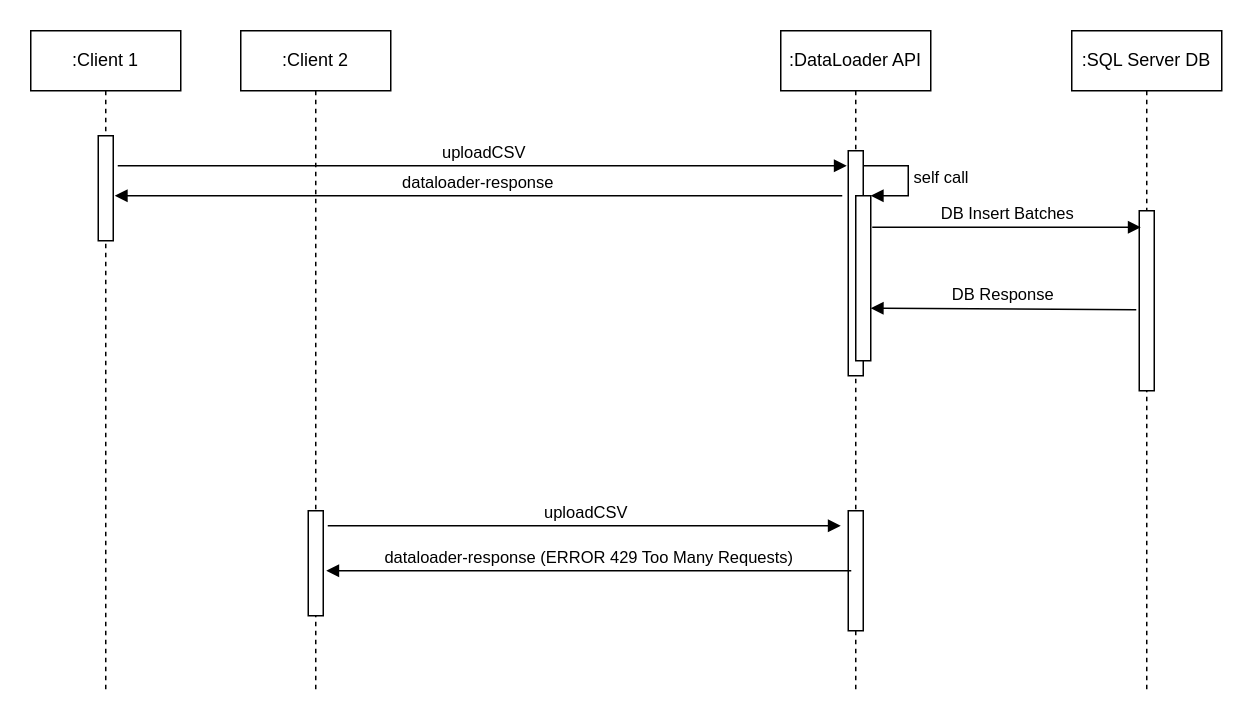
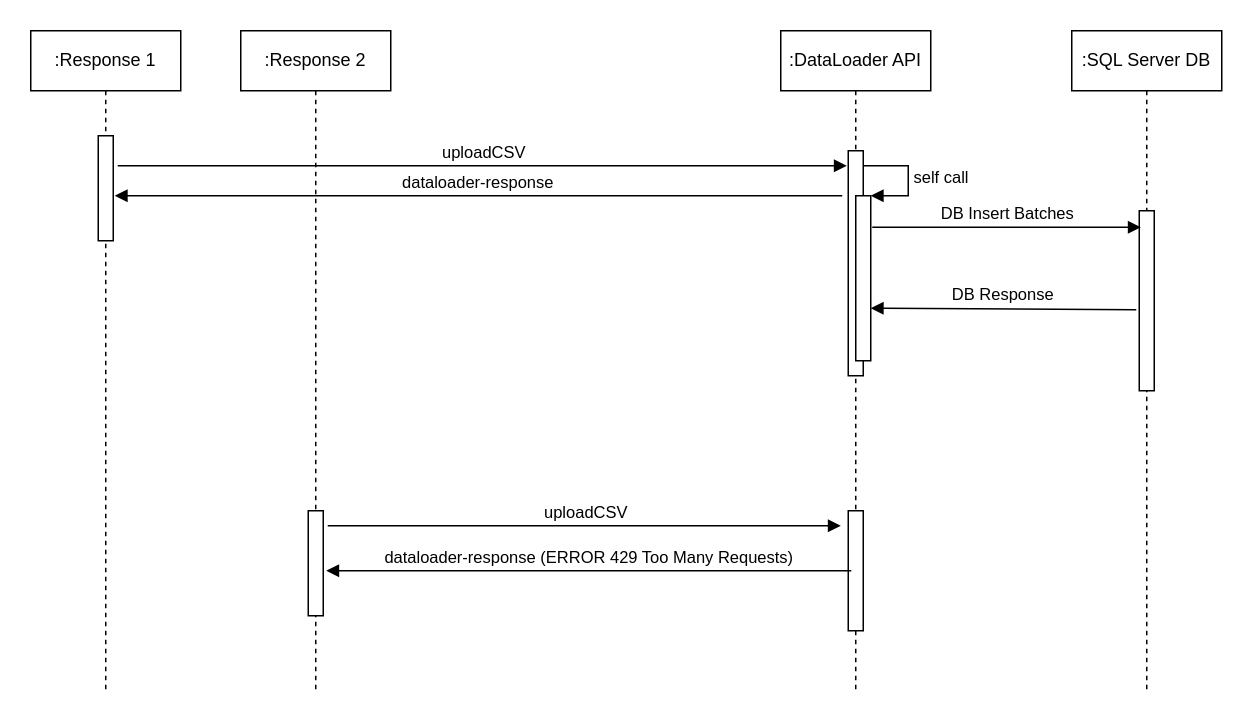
- <mxCell id="2" value=":Client 1" style="shape=umlLifeline;perimeter=lifelinePerimeter;whiteSpace=wrap;html=1;container=1;collapsible=0;recursiveResize=0;outlineConnect=0;" parent="1" vertex="1"><mxGeometry x="20" y="20" width="100" height="440" as="geometry" /></mxCell>
+ <mxCell id="2" value=":Response 1" style="shape=umlLifeline;perimeter=lifelinePerimeter;whiteSpace=wrap;html=1;container=1;collapsible=0;recursiveResize=0;outlineConnect=0;" parent="1" vertex="1"><mxGeometry x="20" y="20" width="100" height="440" as="geometry" /></mxCell>
- <mxCell id="16" value=":Client 2" style="shape=umlLifeline;perimeter=lifelinePerimeter;whiteSpace=wrap;html=1;container=1;collapsible=0;recursiveResize=0;outlineConnect=0;" vertex="1" parent="1"><mxGeometry x="160" y="20" width="100" height="440" as="geometry" /></mxCell>
+ <mxCell id="16" value=":Response 2" style="shape=umlLifeline;perimeter=lifelinePerimeter;whiteSpace=wrap;html=1;container=1;collapsible=0;recursiveResize=0;outlineConnect=0;" vertex="1" parent="1"><mxGeometry x="160" y="20" width="100" height="440" as="geometry" /></mxCell>
